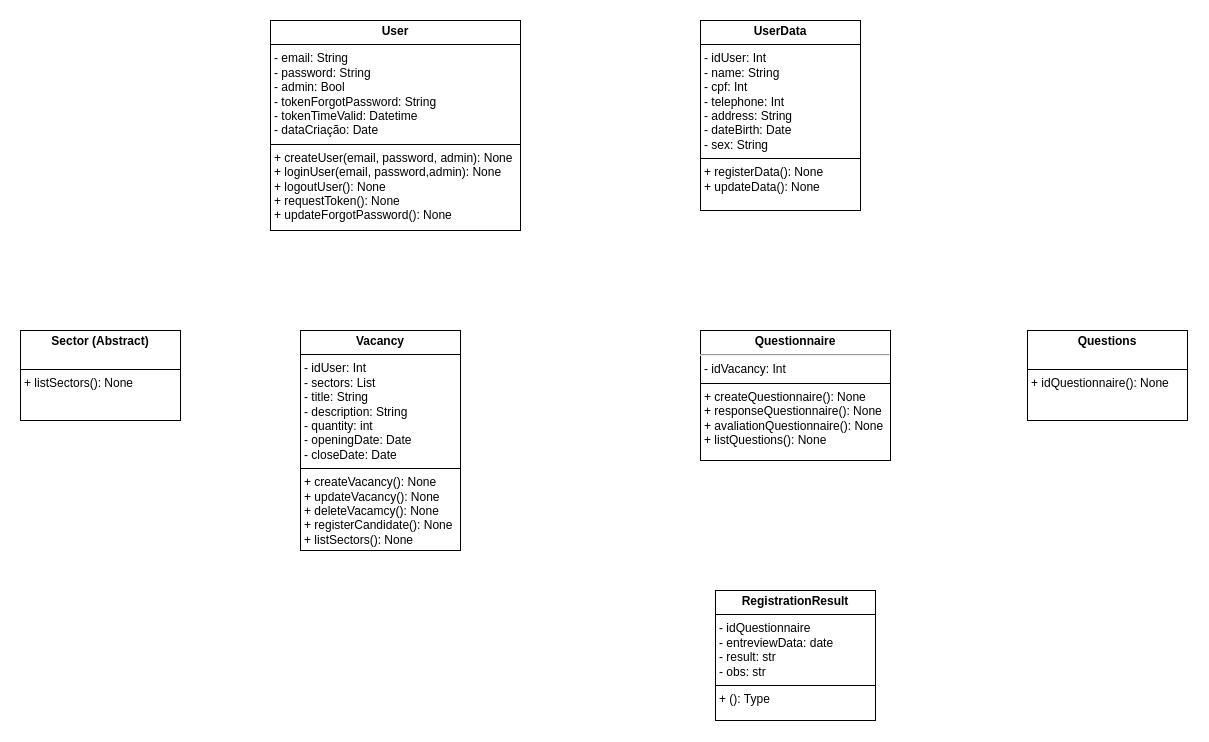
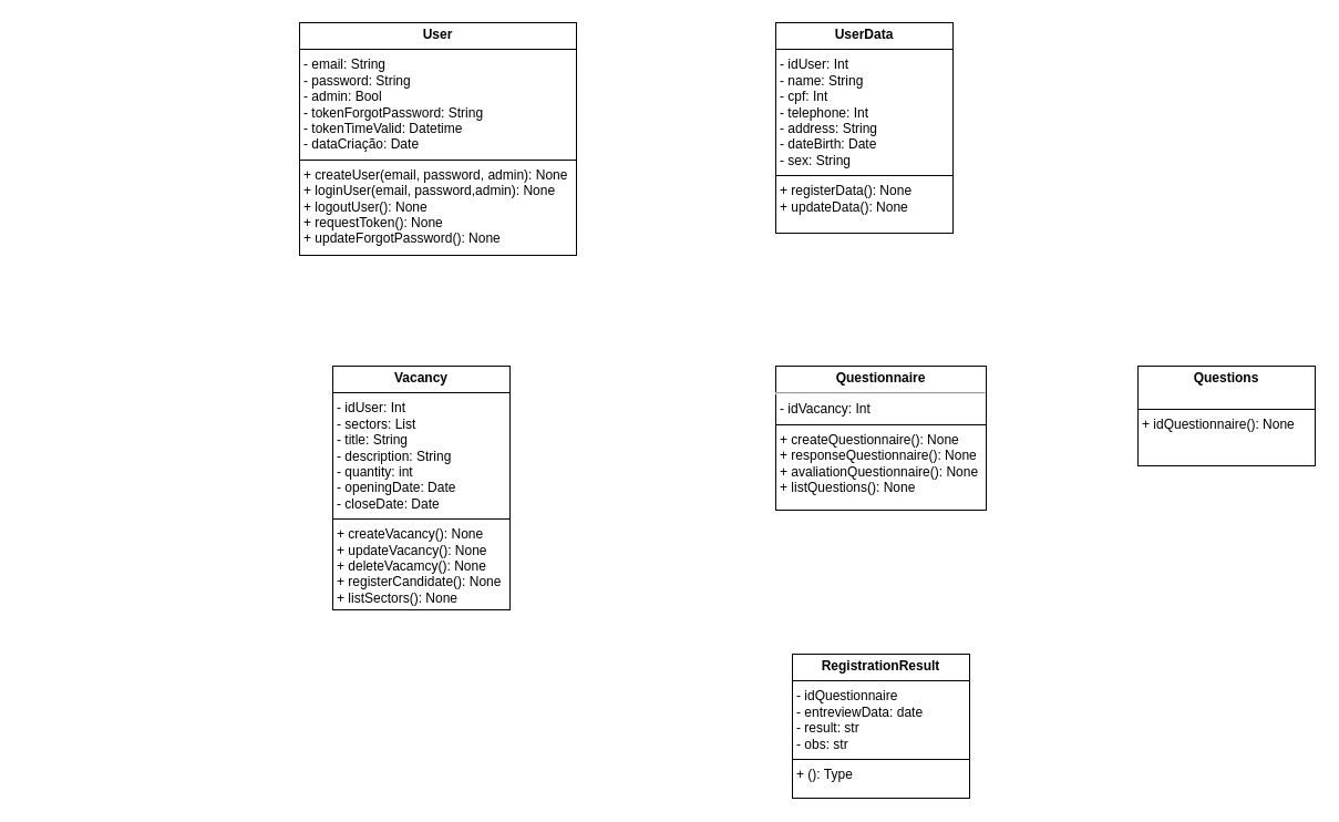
- <mxCell id="5" value="&lt;p style=&quot;margin:0px;margin-top:4px;text-align:center;&quot;&gt;&lt;b&gt;Sector (Abstract)&lt;/b&gt;&lt;/p&gt;&lt;p style=&quot;margin:0px;margin-left:4px;&quot;&gt;&amp;nbsp;&lt;/p&gt;&lt;hr size=&quot;1&quot; style=&quot;border-style:solid;&quot;&gt;&lt;p style=&quot;margin:0px;margin-left:4px;&quot;&gt;+ listSectors(): None&lt;/p&gt;" style="verticalAlign=top;align=left;overflow=fill;html=1;whiteSpace=wrap;" vertex="1" parent="1"><mxGeometry x="20" y="330" width="160" height="90" as="geometry" /></mxCell>
